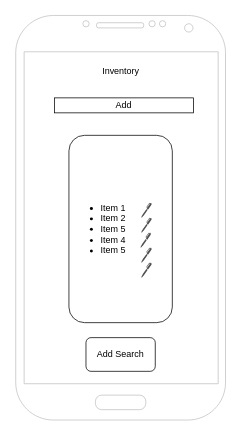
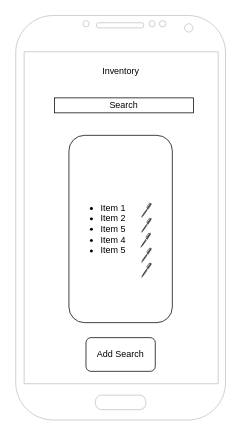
- <mxCell id="5" value="Add" style="rounded=0;whiteSpace=wrap;html=1;" parent="1" vertex="1"><mxGeometry x="72.25" y="130" width="185.5" height="20" as="geometry" /></mxCell>
+ <mxCell id="5" value="Search" style="rounded=0;whiteSpace=wrap;html=1;" parent="1" vertex="1"><mxGeometry x="72.25" y="130" width="185.5" height="20" as="geometry" /></mxCell>
